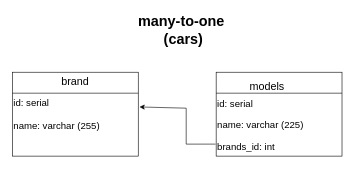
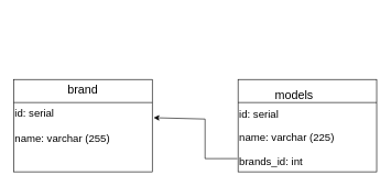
- <mxCell id="8" value="&lt;font style=&quot;font-size: 24px;&quot;&gt;&lt;b&gt;many-to-one&amp;nbsp;&lt;br&gt;(cars)&lt;br&gt;&lt;/b&gt;&lt;/font&gt;" style="text;html=1;align=center;verticalAlign=middle;resizable=0;points=[];autosize=1;strokeColor=none;fillColor=none;fontSize=18;" parent="1" vertex="1"><mxGeometry x="220" y="20" width="170" height="60" as="geometry" /></mxCell>
